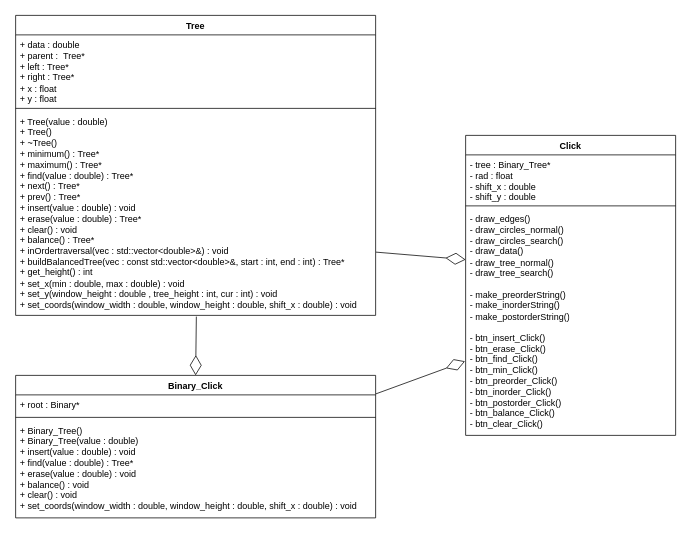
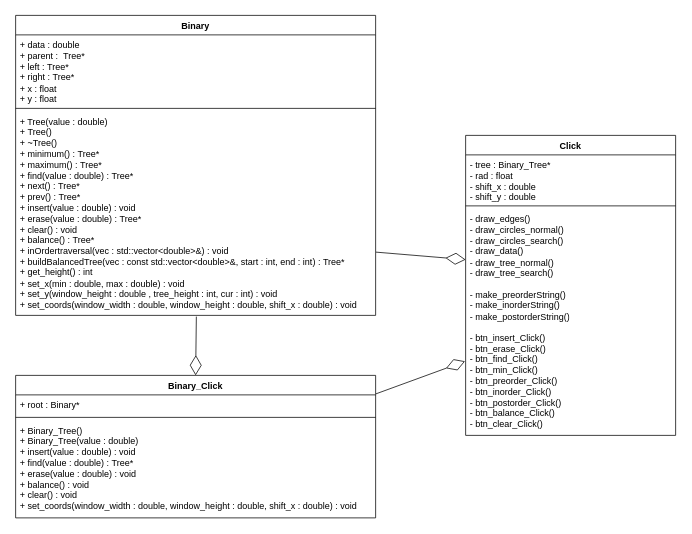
- <mxCell id="2" value="Tree" style="swimlane;fontStyle=1;align=center;verticalAlign=top;childLayout=stackLayout;horizontal=1;startSize=26;horizontalStack=0;resizeParent=1;resizeParentMax=0;resizeLast=0;collapsible=1;marginBottom=0;whiteSpace=wrap;html=1;" vertex="1" parent="1"><mxGeometry x="20" y="20" width="480" height="400" as="geometry" /></mxCell>
+ <mxCell id="2" value="Binary" style="swimlane;fontStyle=1;align=center;verticalAlign=top;childLayout=stackLayout;horizontal=1;startSize=26;horizontalStack=0;resizeParent=1;resizeParentMax=0;resizeLast=0;collapsible=1;marginBottom=0;whiteSpace=wrap;html=1;" vertex="1" parent="1"><mxGeometry x="20" y="20" width="480" height="400" as="geometry" /></mxCell>
